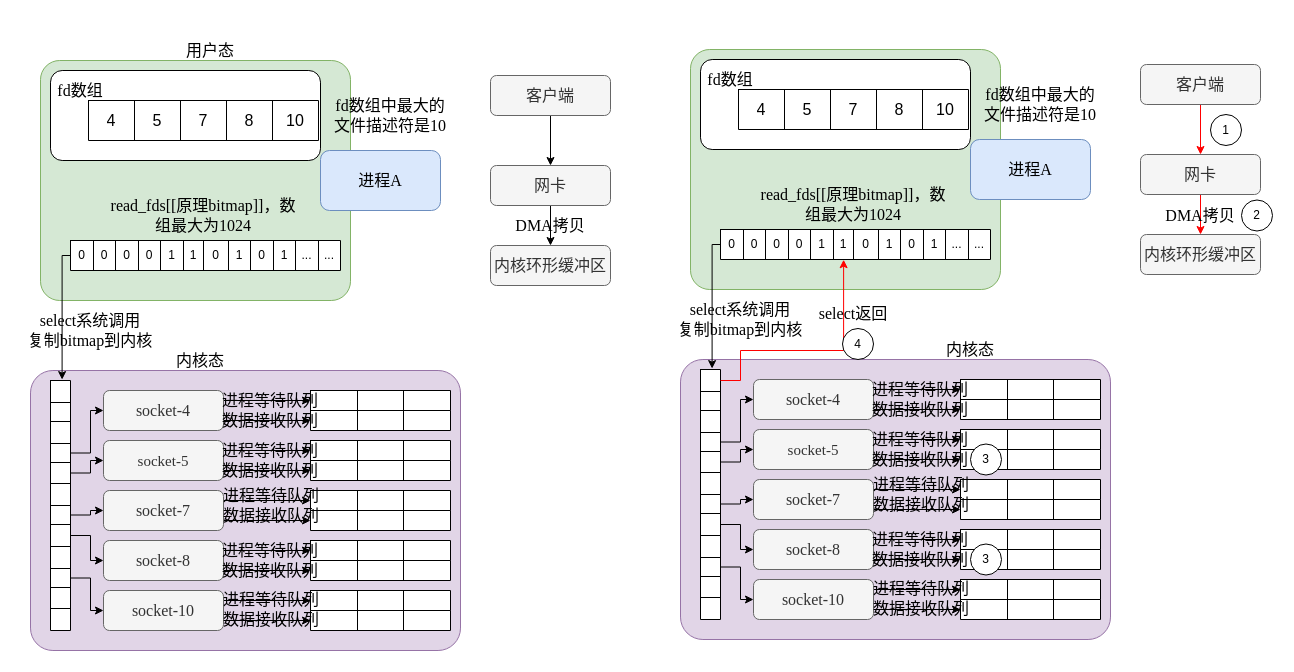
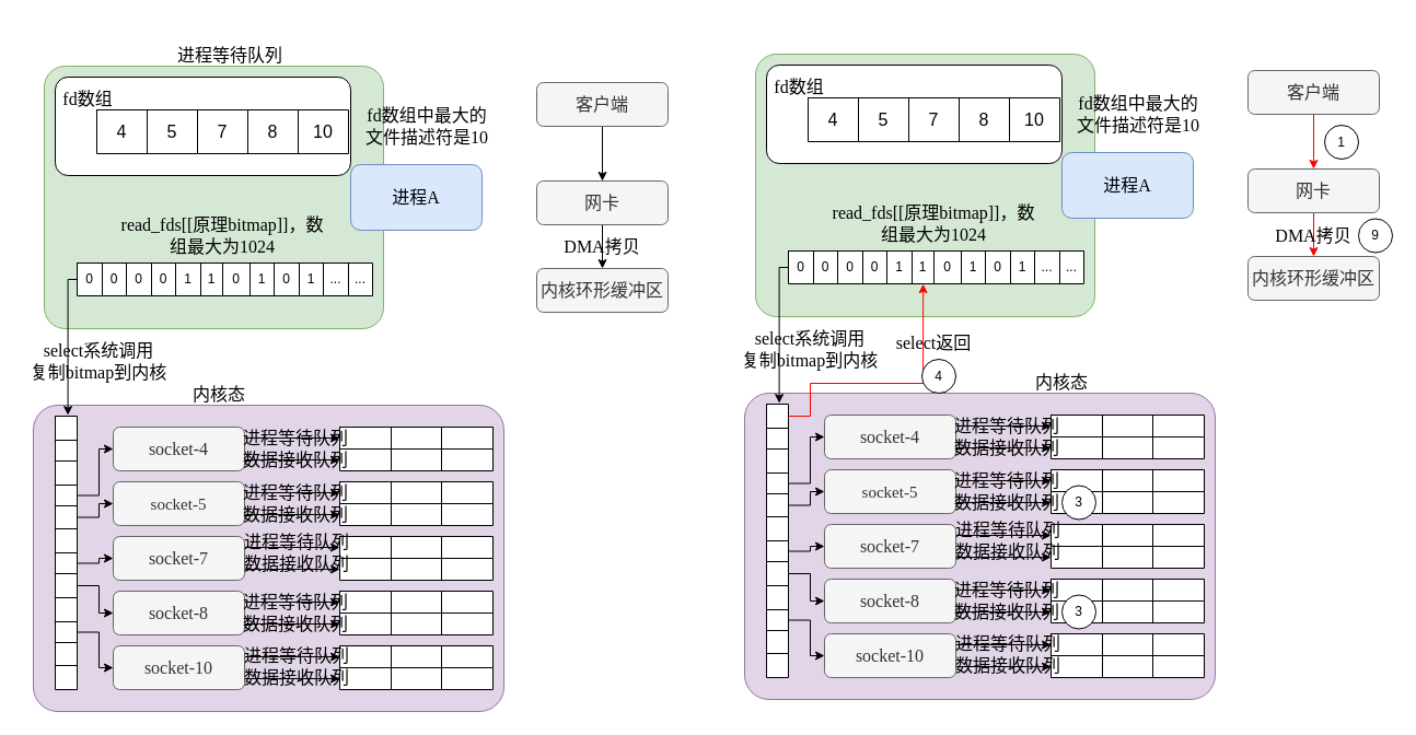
- <mxCell id="3" value="&lt;font style=&quot;font-size: 16px;&quot;&gt;用户态&lt;/font&gt;" style="rounded=1;whiteSpace=wrap;html=1;fontFamily=Comic Sans MS;fillColor=none;strokeColor=none;" vertex="1" parent="1"><mxGeometry x="150" y="20" width="120" height="60" as="geometry" /></mxCell>
+ <mxCell id="3" value="&lt;font style=&quot;font-size: 16px;&quot;&gt;进程等待队列&lt;/font&gt;" style="rounded=1;whiteSpace=wrap;html=1;fontFamily=Comic Sans MS;fillColor=none;strokeColor=none;" vertex="1" parent="1"><mxGeometry x="150" y="20" width="120" height="60" as="geometry" /></mxCell>
- <mxCell id="278" value="2" style="ellipse;whiteSpace=wrap;html=1;aspect=fixed;" vertex="1" parent="1"><mxGeometry x="1241" y="199.5" width="31" height="31" as="geometry" /></mxCell>
+ <mxCell id="278" value="9" style="ellipse;whiteSpace=wrap;html=1;aspect=fixed;" vertex="1" parent="1"><mxGeometry x="1241" y="199.5" width="31" height="31" as="geometry" /></mxCell>
